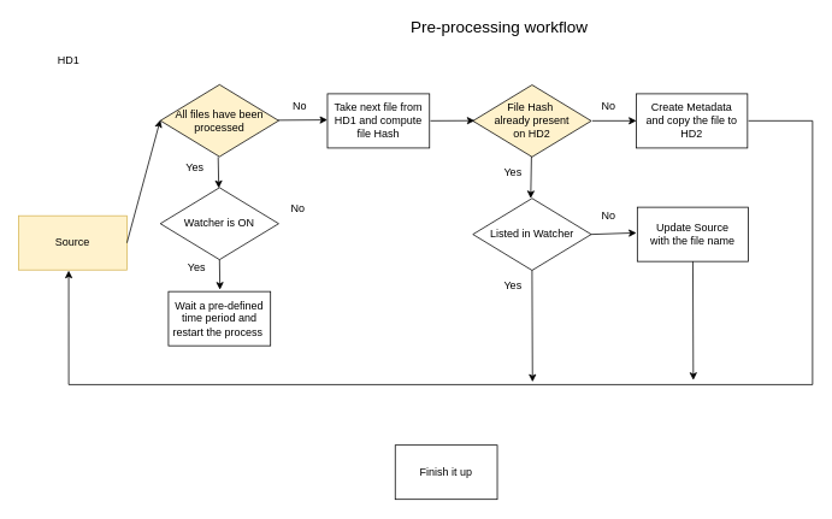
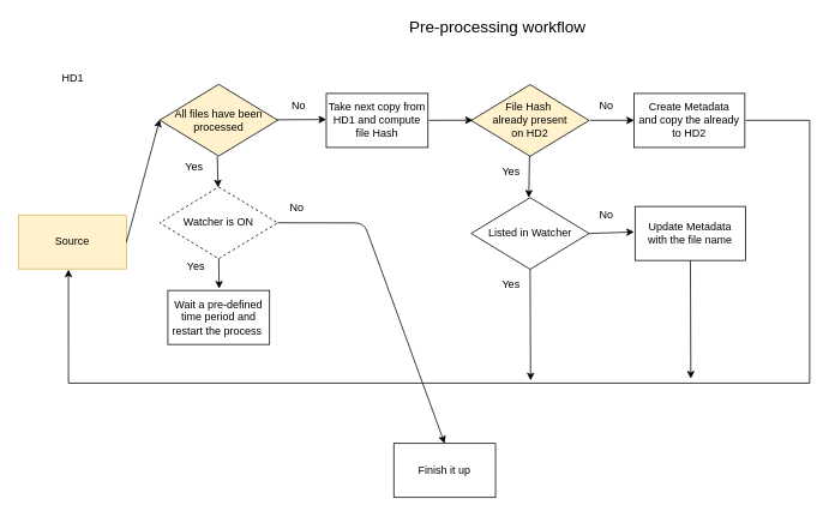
- <mxCell id="4" value="HD1" style="text;html=1;align=center;verticalAlign=middle;resizable=0;points=[];autosize=1;" parent="1" vertex="1"><mxGeometry x="58" y="57" width="34" height="18" as="geometry" /></mxCell>
+ <mxCell id="4" value="HD1" style="text;html=1;align=center;verticalAlign=middle;resizable=0;points=[];autosize=1;" parent="1" vertex="1"><mxGeometry x="63" y="77" width="34" height="18" as="geometry" /></mxCell>
- <mxCell id="2" value="Take next file from HD1 and compute file Hash" style="rounded=0;whiteSpace=wrap;html=1;" parent="1" vertex="1"><mxGeometry x="362" y="103.11" width="113" height="60" as="geometry" /></mxCell>
+ <mxCell id="2" value="Take next copy from HD1 and compute file Hash" style="rounded=0;whiteSpace=wrap;html=1;" parent="1" vertex="1"><mxGeometry x="362" y="103.11" width="113" height="60" as="geometry" /></mxCell>
- <mxCell id="6" value="Create Metadata&lt;br&gt;and copy the file to HD2" style="rounded=0;whiteSpace=wrap;html=1;" parent="1" vertex="1"><mxGeometry x="704" y="103.11" width="123" height="60" as="geometry" /></mxCell>
+ <mxCell id="6" value="Create Metadata&lt;br&gt;and copy the already to HD2" style="rounded=0;whiteSpace=wrap;html=1;" parent="1" vertex="1"><mxGeometry x="704" y="103.11" width="123" height="60" as="geometry" /></mxCell>
- <mxCell id="23" value="Watcher is ON" style="rhombus;whiteSpace=wrap;html=1;" vertex="1" parent="1"><mxGeometry x="177" y="207" width="131" height="79.67" as="geometry" /></mxCell>
+ <mxCell id="23" value="Watcher is ON" style="rhombus;whiteSpace=wrap;html=1;dashed=1;" vertex="1" parent="1"><mxGeometry x="177" y="207" width="131" height="79.67" as="geometry" /></mxCell>
- <mxCell id="12" value="Update Source &lt;br&gt;with the file name" style="rounded=0;whiteSpace=wrap;html=1;" vertex="1" parent="1"><mxGeometry x="705" y="228.68" width="123" height="60" as="geometry" /></mxCell>
+ <mxCell id="12" value="Update Metadata &lt;br&gt;with the file name" style="rounded=0;whiteSpace=wrap;html=1;" vertex="1" parent="1"><mxGeometry x="705" y="228.68" width="123" height="60" as="geometry" /></mxCell>
+ <mxCell id="25" value="" style="endArrow=classic;html=1;exitX=1;exitY=0.5;exitDx=0;exitDy=0;entryX=0.5;entryY=0;entryDx=0;entryDy=0;" edge="1" parent="1" source="23" target="26"><mxGeometry width="50" height="50" relative="1" as="geometry"><mxPoint x="420" y="316" as="sourcePoint" /><mxPoint x="349" y="247" as="targetPoint" /><Array as="points"><mxPoint x="404" y="247" /></Array></mxGeometry></mxCell>
